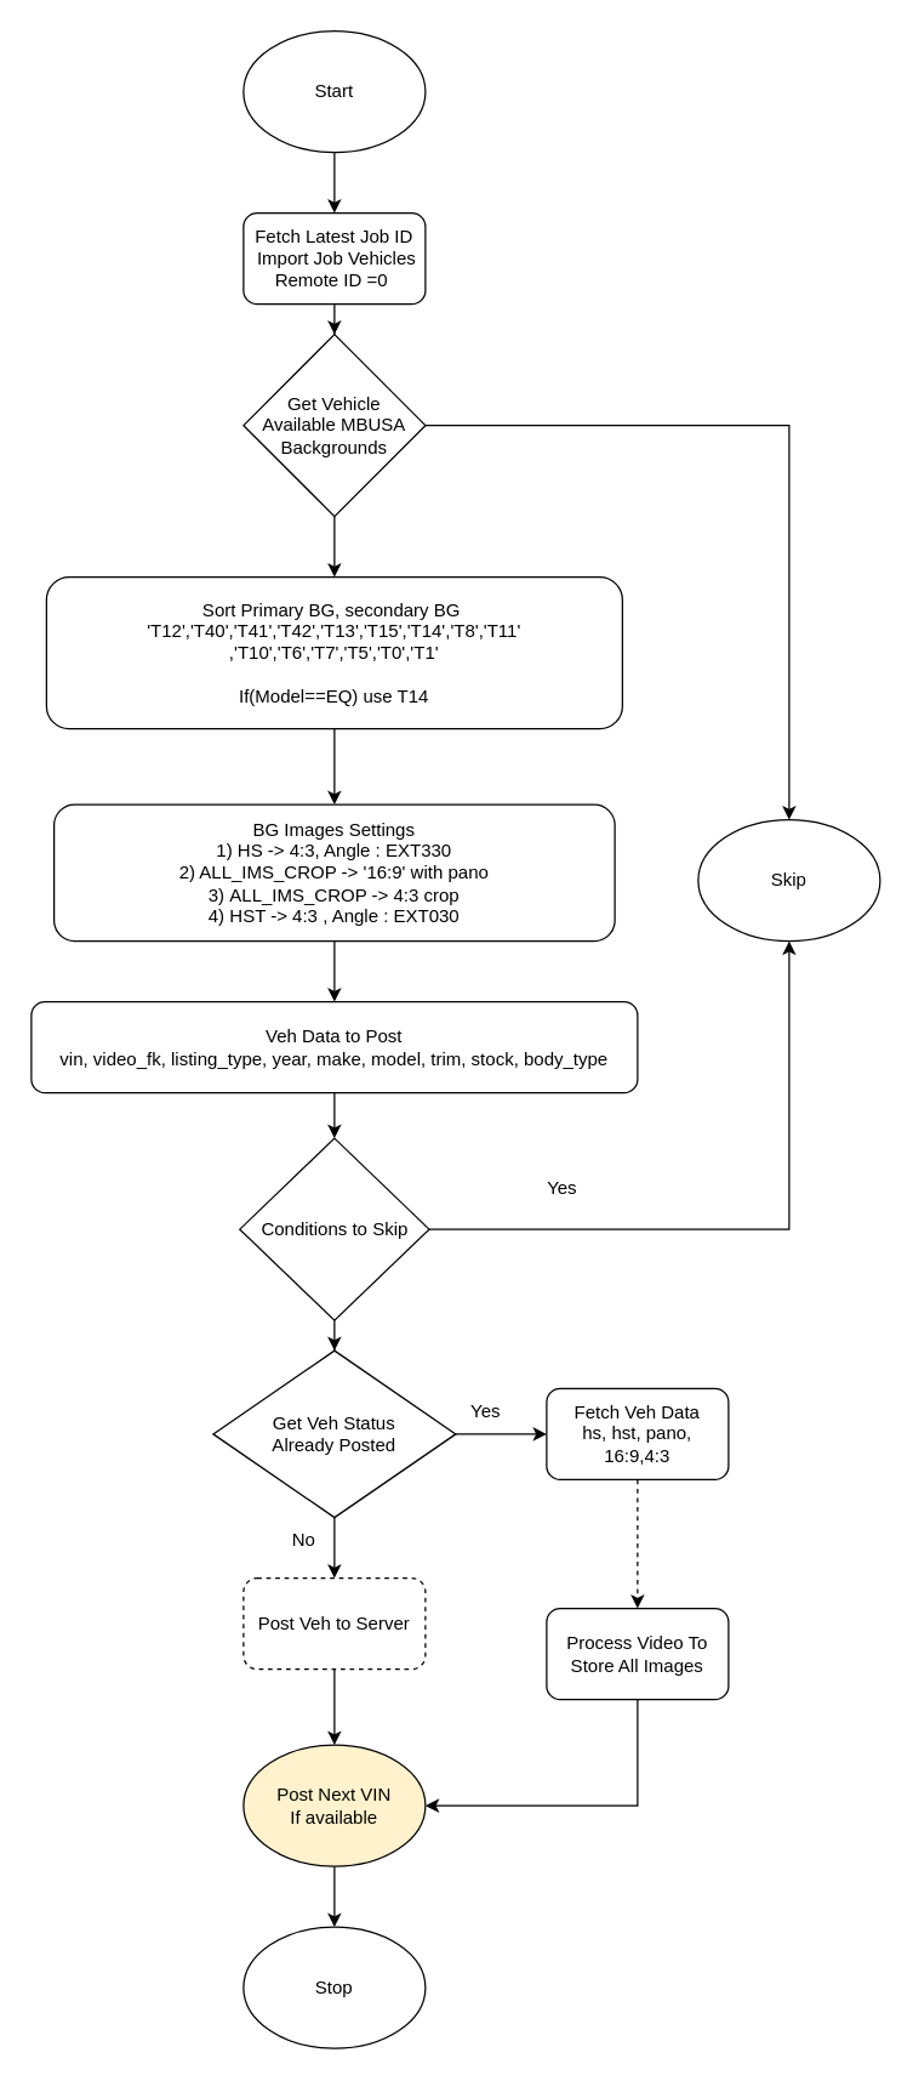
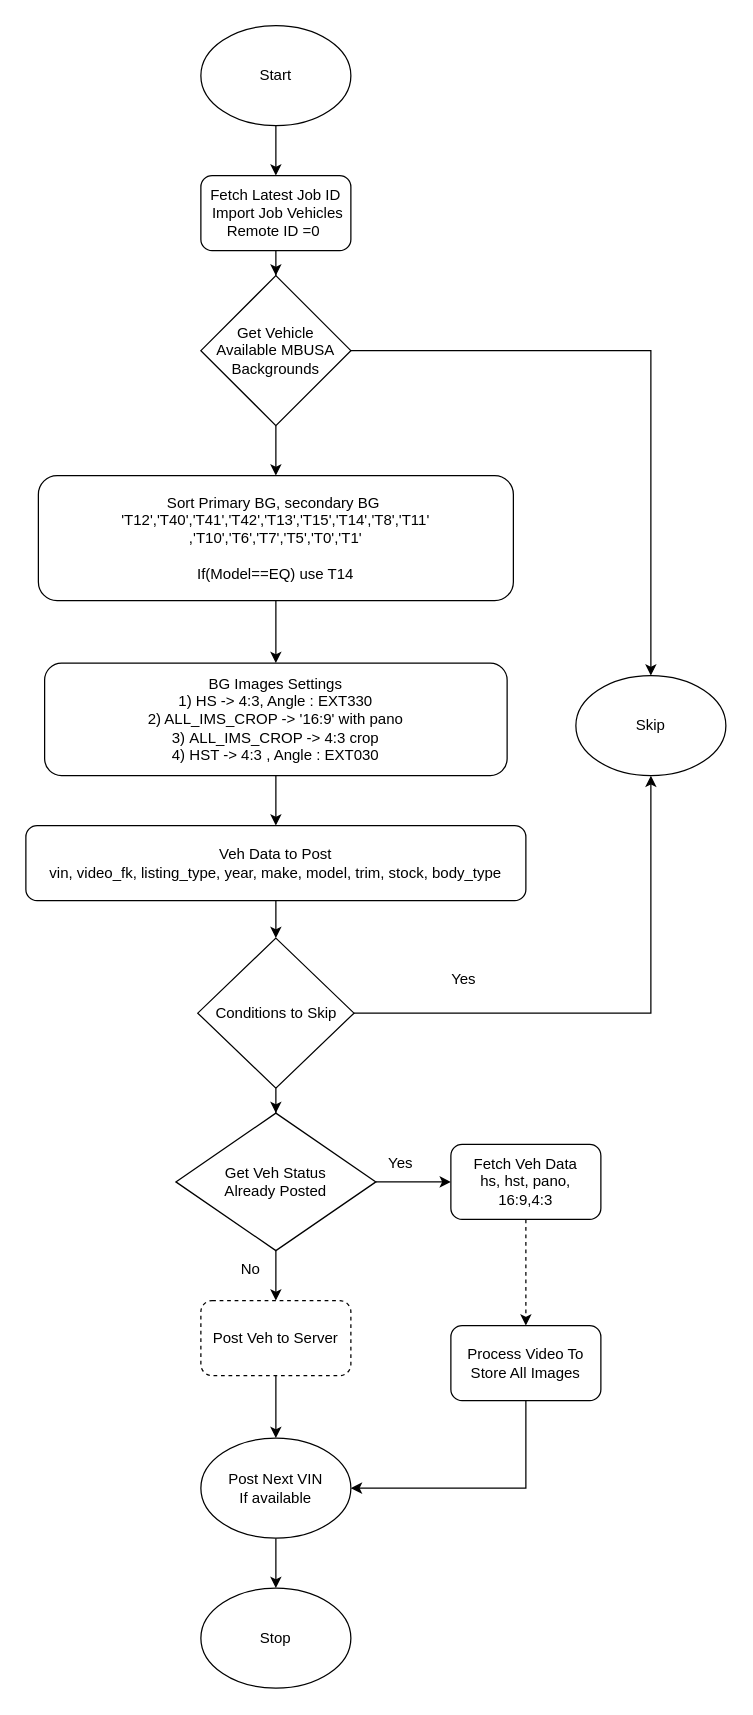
- <mxCell id="29" value="Post Next VIN&lt;br&gt;If available" style="ellipse;whiteSpace=wrap;html=1;flipV=0;fillColor=#fff2cc;" vertex="1" parent="1"><mxGeometry x="160" y="1150" width="120" height="80" as="geometry" /></mxCell>
+ <mxCell id="29" value="Post Next VIN&lt;br&gt;If available" style="ellipse;whiteSpace=wrap;html=1;flipV=0;" vertex="1" parent="1"><mxGeometry x="160" y="1150" width="120" height="80" as="geometry" /></mxCell>
